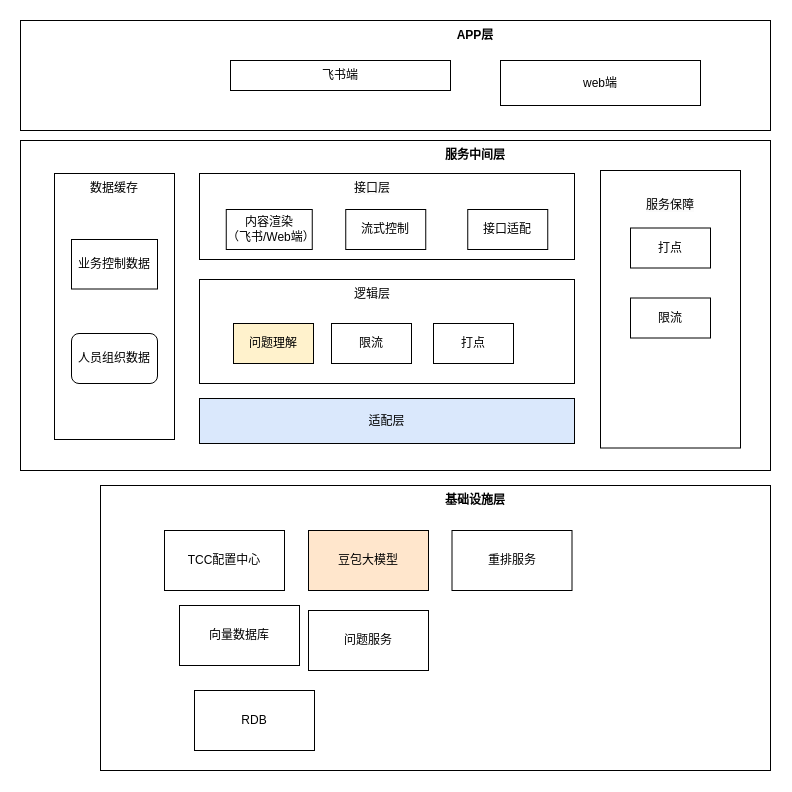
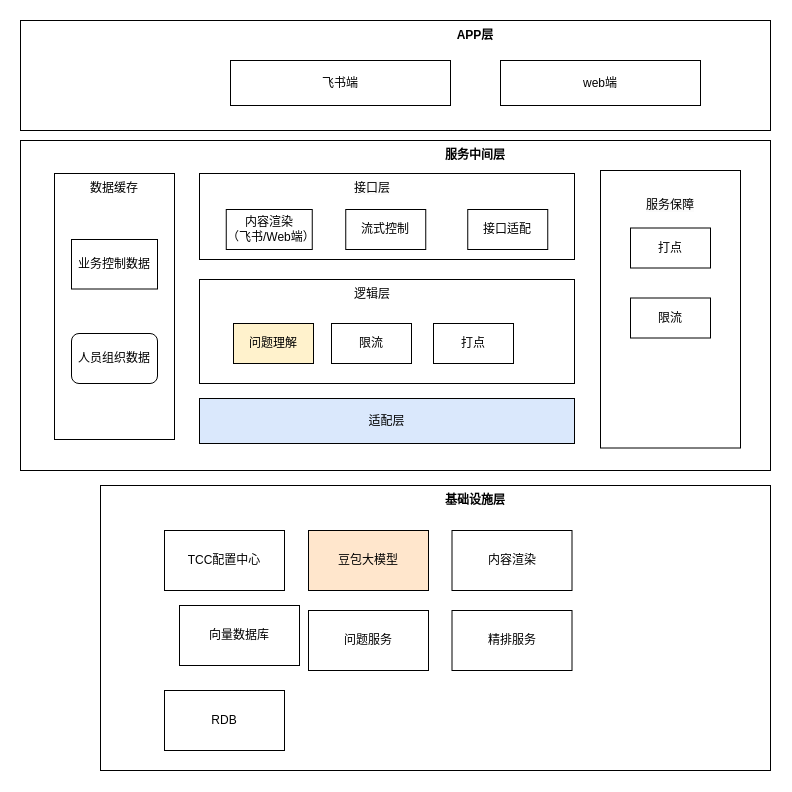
- <mxCell id="7" value="飞书端" style="rounded=0;whiteSpace=wrap;html=1;" vertex="1" parent="1"><mxGeometry x="230" y="60" width="220" height="30" as="geometry" /></mxCell>
+ <mxCell id="7" value="飞书端" style="rounded=0;whiteSpace=wrap;html=1;" vertex="1" parent="1"><mxGeometry x="230" y="60" width="220" height="45" as="geometry" /></mxCell>
- <mxCell id="15" value="重排服务" style="rounded=0;whiteSpace=wrap;html=1;" vertex="1" parent="1"><mxGeometry x="451.5" y="530" width="120" height="60" as="geometry" /></mxCell>
+ <mxCell id="15" value="内容渲染" style="rounded=0;whiteSpace=wrap;html=1;" vertex="1" parent="1"><mxGeometry x="451.5" y="530" width="120" height="60" as="geometry" /></mxCell>
+ <mxCell id="18" value="精排服务" style="rounded=0;whiteSpace=wrap;html=1;" vertex="1" parent="1"><mxGeometry x="451.5" y="610" width="120" height="60" as="geometry" /></mxCell>
- <mxCell id="17" value="RDB" style="rounded=0;whiteSpace=wrap;html=1;" vertex="1" parent="1"><mxGeometry x="194" y="690" width="120" height="60" as="geometry" /></mxCell>
+ <mxCell id="17" value="RDB" style="rounded=0;whiteSpace=wrap;html=1;" vertex="1" parent="1"><mxGeometry x="164" y="690" width="120" height="60" as="geometry" /></mxCell>
